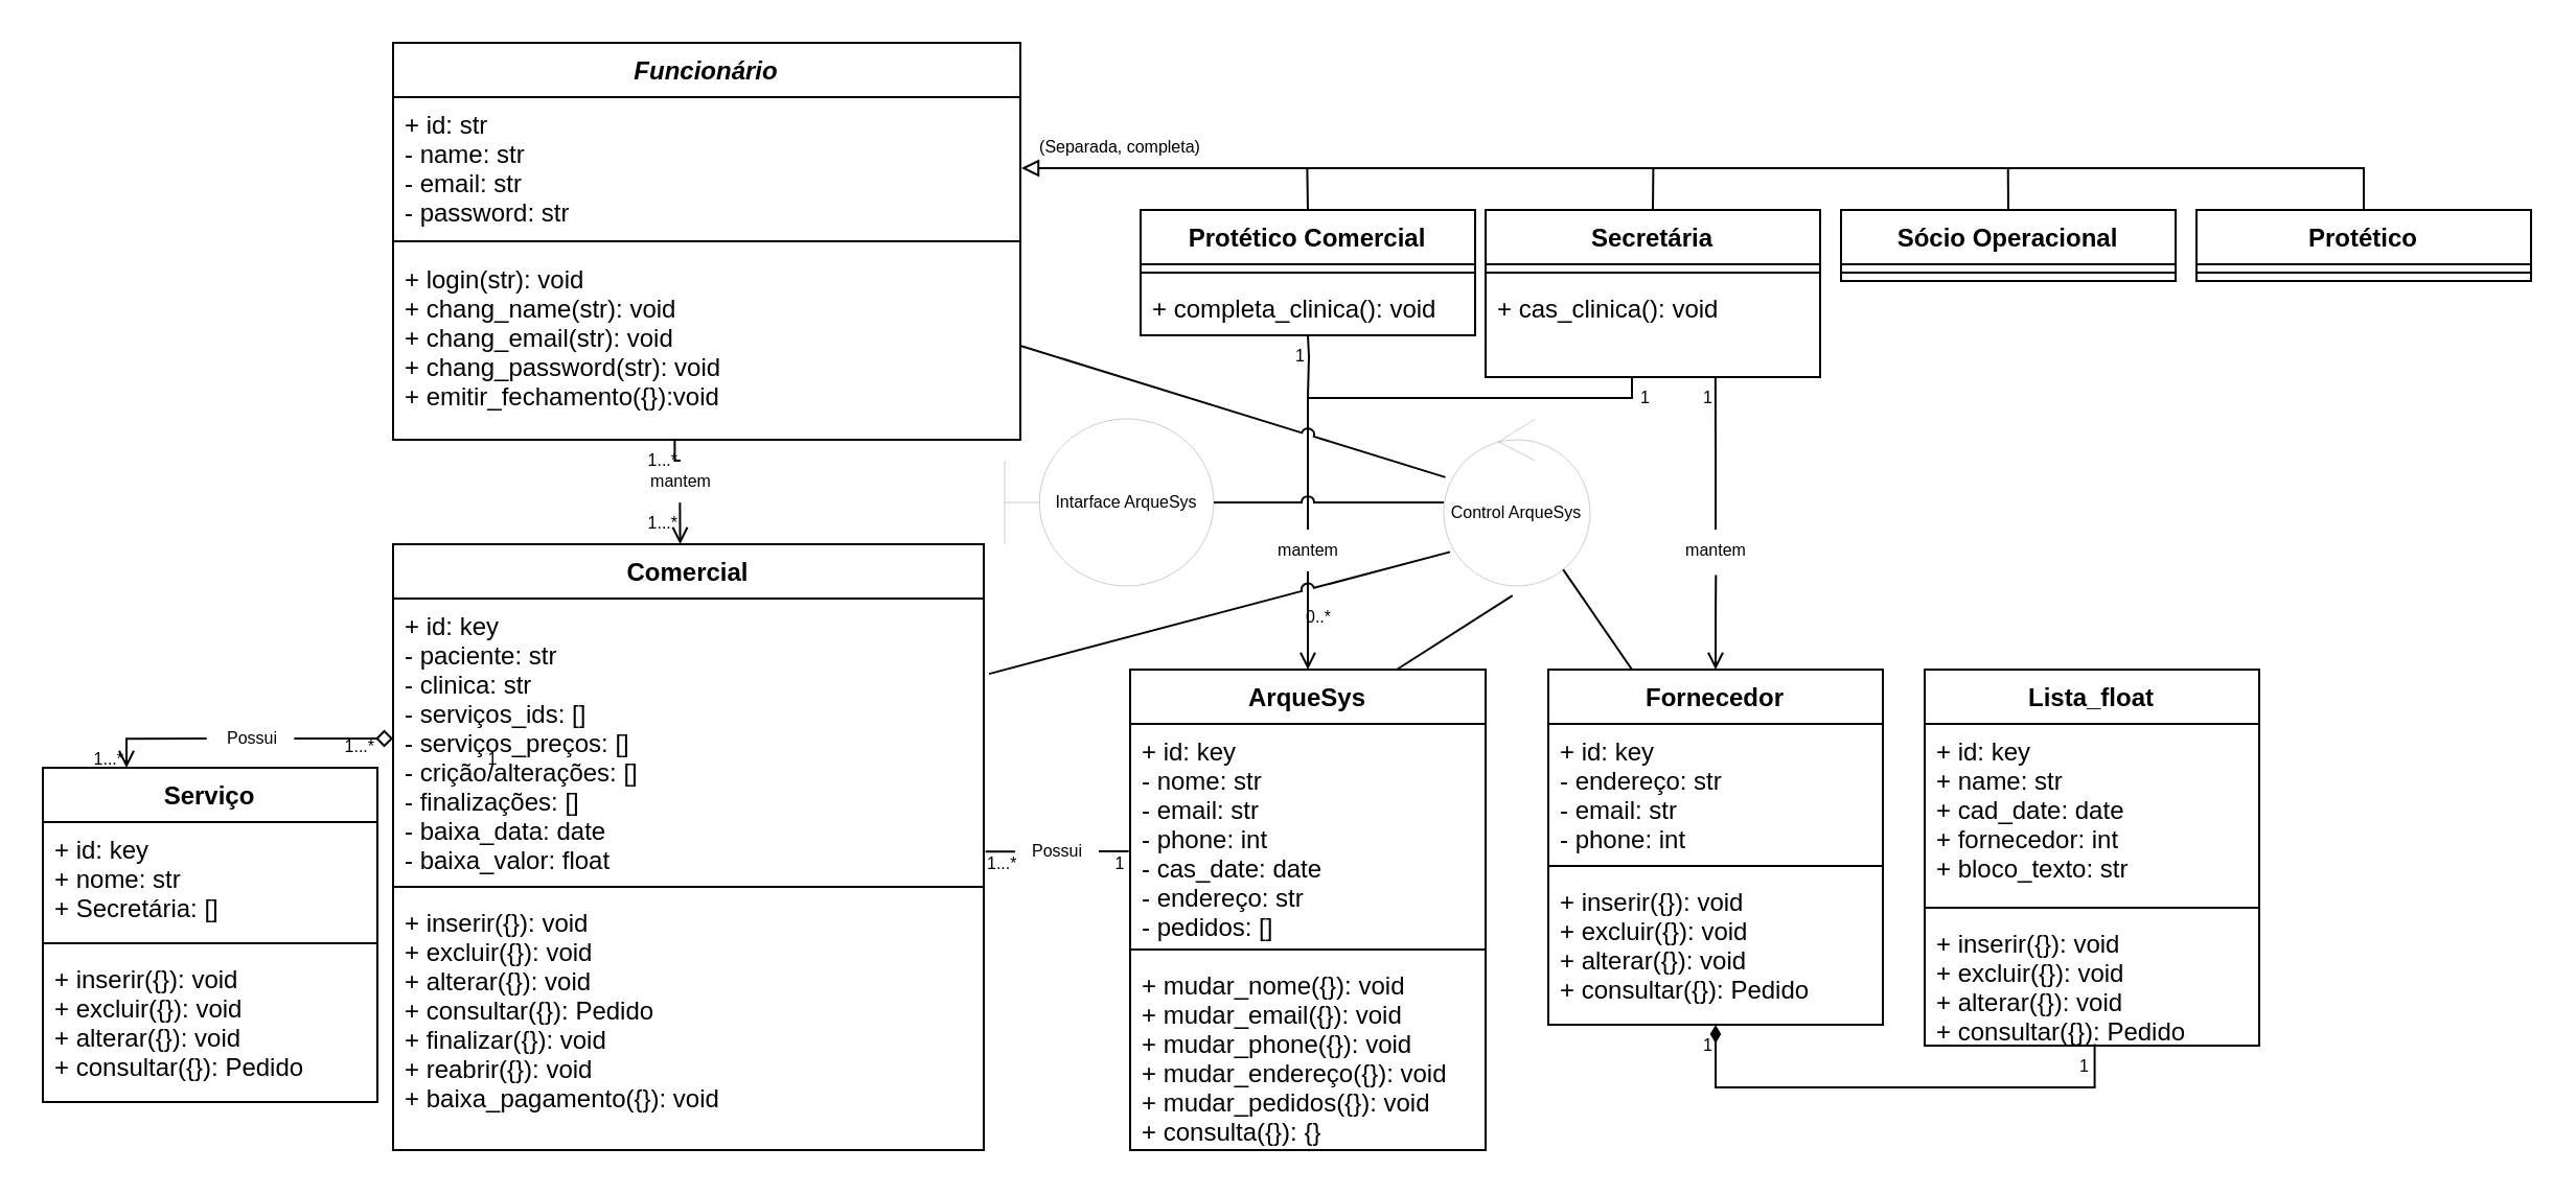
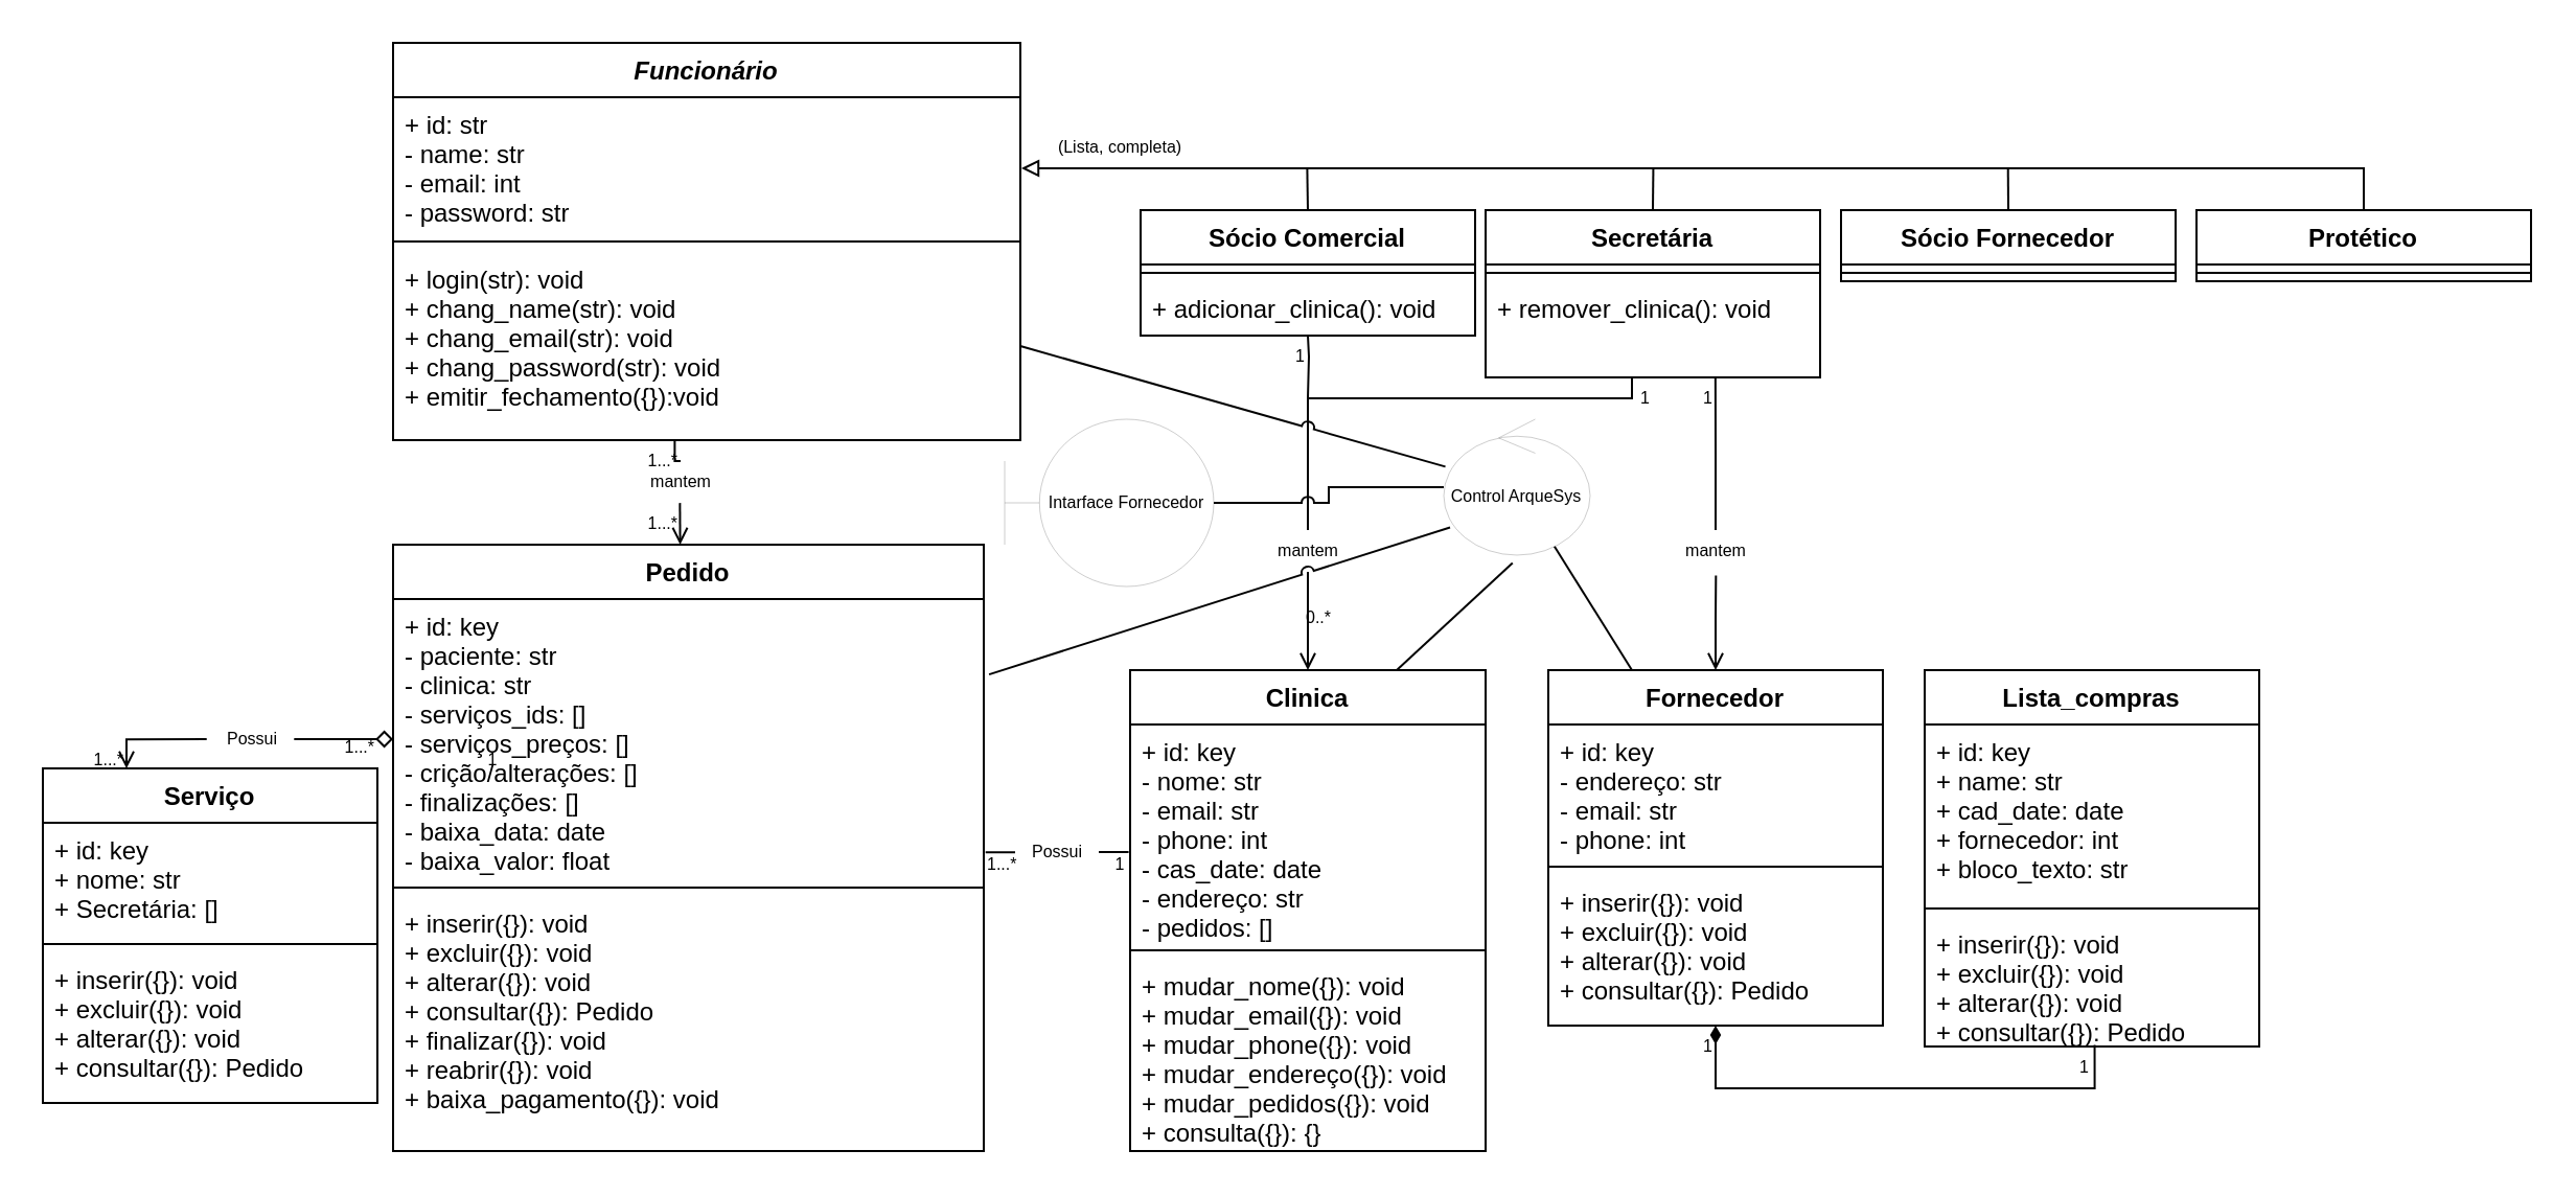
- <mxCell id="7" value="+ id: str&#10;- name: str&#10;- email: str&#10;- password: str " style="text;strokeColor=none;fillColor=none;align=left;verticalAlign=top;spacingLeft=4;spacingRight=4;overflow=hidden;rotatable=0;points=[[0,0.5],[1,0.5]];portConstraint=eastwest;" parent="6" vertex="1"><mxGeometry y="26" width="300" height="64" as="geometry" /></mxCell>
+ <mxCell id="7" value="+ id: str&#10;- name: str&#10;- email: int&#10;- password: str " style="text;strokeColor=none;fillColor=none;align=left;verticalAlign=top;spacingLeft=4;spacingRight=4;overflow=hidden;rotatable=0;points=[[0,0.5],[1,0.5]];portConstraint=eastwest;" parent="6" vertex="1"><mxGeometry y="26" width="300" height="64" as="geometry" /></mxCell>
- <mxCell id="47" value="(Separada, completa)" style="text;html=1;align=center;verticalAlign=middle;resizable=0;points=[];autosize=1;strokeColor=none;fillColor=none;fontSize=8;" vertex="1" parent="1"><mxGeometry x="490" y="60" width="90" height="20" as="geometry" /></mxCell>
+ <mxCell id="47" value="(Lista, completa)" style="text;html=1;align=center;verticalAlign=middle;resizable=0;points=[];autosize=1;strokeColor=none;fillColor=none;fontSize=8;" vertex="1" parent="1"><mxGeometry x="490" y="60" width="90" height="20" as="geometry" /></mxCell>
- <mxCell id="11" value="Protético Comercial" style="swimlane;fontStyle=1;align=center;verticalAlign=top;childLayout=stackLayout;horizontal=1;startSize=26;horizontalStack=0;resizeParent=1;resizeParentMax=0;resizeLast=0;collapsible=1;marginBottom=0;" vertex="1" parent="1"><mxGeometry x="545" y="100" width="160" height="60" as="geometry" /></mxCell>
+ <mxCell id="11" value="Sócio Comercial" style="swimlane;fontStyle=1;align=center;verticalAlign=top;childLayout=stackLayout;horizontal=1;startSize=26;horizontalStack=0;resizeParent=1;resizeParentMax=0;resizeLast=0;collapsible=1;marginBottom=0;" vertex="1" parent="1"><mxGeometry x="545" y="100" width="160" height="60" as="geometry" /></mxCell>
- <mxCell id="15" value="Sócio Operacional" style="swimlane;fontStyle=1;align=center;verticalAlign=top;childLayout=stackLayout;horizontal=1;startSize=26;horizontalStack=0;resizeParent=1;resizeParentMax=0;resizeLast=0;collapsible=1;marginBottom=0;" vertex="1" parent="1"><mxGeometry x="880" y="100" width="160" height="34" as="geometry" /></mxCell>
+ <mxCell id="15" value="Sócio Fornecedor" style="swimlane;fontStyle=1;align=center;verticalAlign=top;childLayout=stackLayout;horizontal=1;startSize=26;horizontalStack=0;resizeParent=1;resizeParentMax=0;resizeLast=0;collapsible=1;marginBottom=0;" vertex="1" parent="1"><mxGeometry x="880" y="100" width="160" height="34" as="geometry" /></mxCell>
- <mxCell id="13" value="+ completa_clinica(): void" style="text;strokeColor=none;fillColor=none;align=left;verticalAlign=top;spacingLeft=4;spacingRight=4;overflow=hidden;rotatable=0;points=[[0,0.5],[1,0.5]];portConstraint=eastwest;" vertex="1" parent="11"><mxGeometry y="34" width="160" height="26" as="geometry" /></mxCell>
+ <mxCell id="13" value="+ adicionar_clinica(): void" style="text;strokeColor=none;fillColor=none;align=left;verticalAlign=top;spacingLeft=4;spacingRight=4;overflow=hidden;rotatable=0;points=[[0,0.5],[1,0.5]];portConstraint=eastwest;" vertex="1" parent="11"><mxGeometry y="34" width="160" height="26" as="geometry" /></mxCell>
- <mxCell id="21" value="+ cas_clinica(): void&#10;" style="text;strokeColor=none;fillColor=none;align=left;verticalAlign=top;spacingLeft=4;spacingRight=4;overflow=hidden;rotatable=0;points=[[0,0.5],[1,0.5]];portConstraint=eastwest;" vertex="1" parent="19"><mxGeometry y="34" width="160" height="46" as="geometry" /></mxCell>
+ <mxCell id="21" value="+ remover_clinica(): void&#10;" style="text;strokeColor=none;fillColor=none;align=left;verticalAlign=top;spacingLeft=4;spacingRight=4;overflow=hidden;rotatable=0;points=[[0,0.5],[1,0.5]];portConstraint=eastwest;" vertex="1" parent="19"><mxGeometry y="34" width="160" height="46" as="geometry" /></mxCell>
- <mxCell id="73" value="Intarface ArqueSys" style="shape=umlBoundary;whiteSpace=wrap;html=1;fontSize=8;strokeWidth=0;" vertex="1" parent="1"><mxGeometry x="480" y="200" width="100" height="80" as="geometry" /></mxCell>
+ <mxCell id="73" value="Intarface Fornecedor" style="shape=umlBoundary;whiteSpace=wrap;html=1;fontSize=8;strokeWidth=0;" vertex="1" parent="1"><mxGeometry x="480" y="200" width="100" height="80" as="geometry" /></mxCell>
- <mxCell id="76" value="Control ArqueSys" style="ellipse;shape=umlControl;whiteSpace=wrap;html=1;fontSize=8;strokeWidth=0;" vertex="1" parent="1"><mxGeometry x="690" y="200" width="70" height="80" as="geometry" /></mxCell>
+ <mxCell id="76" value="Control ArqueSys" style="ellipse;shape=umlControl;whiteSpace=wrap;html=1;fontSize=8;strokeWidth=0;" vertex="1" parent="1"><mxGeometry x="690" y="200" width="70" height="65" as="geometry" /></mxCell>
- <mxCell id="32" value="Comercial" style="swimlane;fontStyle=1;align=center;verticalAlign=top;childLayout=stackLayout;horizontal=1;startSize=26;horizontalStack=0;resizeParent=1;resizeParentMax=0;resizeLast=0;collapsible=1;marginBottom=0;" vertex="1" parent="1"><mxGeometry x="187.5" y="260" width="282.5" height="290" as="geometry" /></mxCell>
+ <mxCell id="32" value="Pedido" style="swimlane;fontStyle=1;align=center;verticalAlign=top;childLayout=stackLayout;horizontal=1;startSize=26;horizontalStack=0;resizeParent=1;resizeParentMax=0;resizeLast=0;collapsible=1;marginBottom=0;" vertex="1" parent="1"><mxGeometry x="187.5" y="260" width="282.5" height="290" as="geometry" /></mxCell>
- <mxCell id="26" value="ArqueSys" style="swimlane;fontStyle=1;align=center;verticalAlign=top;childLayout=stackLayout;horizontal=1;startSize=26;horizontalStack=0;resizeParent=1;resizeParentMax=0;resizeLast=0;collapsible=1;marginBottom=0;" vertex="1" parent="1"><mxGeometry x="540" y="320" width="170" height="230" as="geometry" /></mxCell>
+ <mxCell id="26" value="Clinica" style="swimlane;fontStyle=1;align=center;verticalAlign=top;childLayout=stackLayout;horizontal=1;startSize=26;horizontalStack=0;resizeParent=1;resizeParentMax=0;resizeLast=0;collapsible=1;marginBottom=0;" vertex="1" parent="1"><mxGeometry x="540" y="320" width="170" height="230" as="geometry" /></mxCell>
- <mxCell id="42" value="Lista_float" style="swimlane;fontStyle=1;align=center;verticalAlign=top;childLayout=stackLayout;horizontal=1;startSize=26;horizontalStack=0;resizeParent=1;resizeParentMax=0;resizeLast=0;collapsible=1;marginBottom=0;" vertex="1" parent="1"><mxGeometry x="920" y="320" width="160" height="180" as="geometry" /></mxCell>
+ <mxCell id="42" value="Lista_compras" style="swimlane;fontStyle=1;align=center;verticalAlign=top;childLayout=stackLayout;horizontal=1;startSize=26;horizontalStack=0;resizeParent=1;resizeParentMax=0;resizeLast=0;collapsible=1;marginBottom=0;" vertex="1" parent="1"><mxGeometry x="920" y="320" width="160" height="180" as="geometry" /></mxCell>
